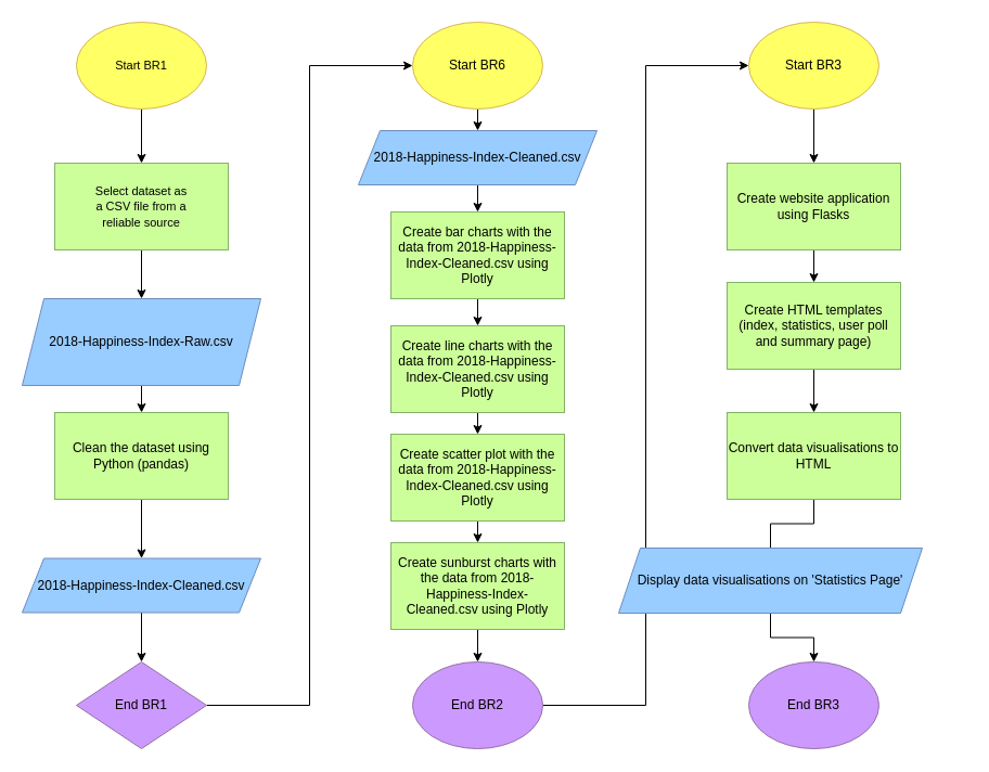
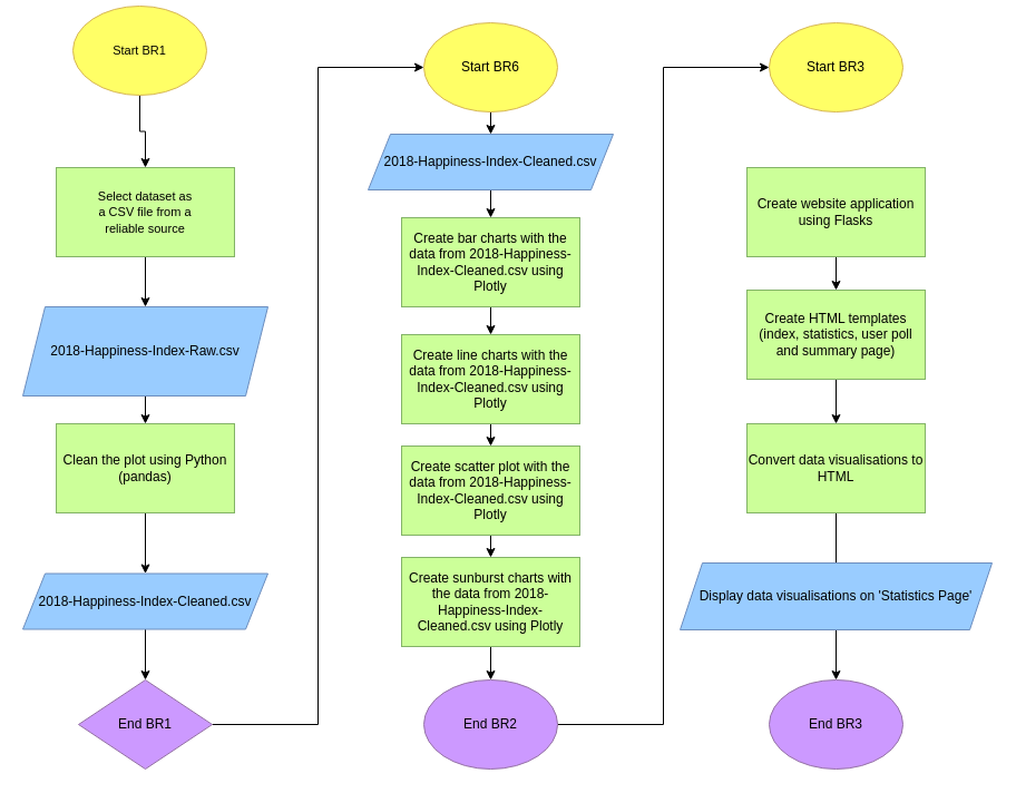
- <mxCell id="3" value="&lt;font style=&quot;font-size: 11px;&quot;&gt;Start BR1&lt;/font&gt;" style="ellipse;whiteSpace=wrap;html=1;fillColor=#FFFF66;strokeColor=#d6b656;" vertex="1" parent="1"><mxGeometry x="70" y="20" width="120" height="80" as="geometry" /></mxCell>
+ <mxCell id="3" value="&lt;font style=&quot;font-size: 11px;&quot;&gt;Start BR1&lt;/font&gt;" style="ellipse;whiteSpace=wrap;html=1;fillColor=#FFFF66;strokeColor=#d6b656;" vertex="1" parent="1"><mxGeometry x="65" y="5" width="120" height="80" as="geometry" /></mxCell>
- <mxCell id="28" style="edgeStyle=orthogonalEdgeStyle;rounded=0;orthogonalLoop=1;jettySize=auto;html=1;exitX=0.5;exitY=1;exitDx=0;exitDy=0;entryX=0.5;entryY=0;entryDx=0;entryDy=0;" edge="1" parent="1" source="29" target="31"><mxGeometry relative="1" as="geometry" /></mxCell>
- <mxCell id="9" value="Clean the dataset using Python (pandas)" style="rounded=0;whiteSpace=wrap;html=1;fillColor=#CCFF99;strokeColor=#82b366;" vertex="1" parent="1"><mxGeometry x="50" y="380" width="160" height="80" as="geometry" /></mxCell>
+ <mxCell id="9" value="Clean the plot using Python (pandas)" style="rounded=0;whiteSpace=wrap;html=1;fillColor=#CCFF99;strokeColor=#82b366;" vertex="1" parent="1"><mxGeometry x="50" y="380" width="160" height="80" as="geometry" /></mxCell>
- <mxCell id="37" value="Display data visualisations on 'Statistics Page'" style="shape=parallelogram;perimeter=parallelogramPerimeter;whiteSpace=wrap;html=1;fixedSize=1;fillColor=#99CCFF;strokeColor=#6c8ebf;" vertex="1" parent="1"><mxGeometry x="570" y="505" width="280" height="60" as="geometry" /></mxCell>
+ <mxCell id="37" value="Display data visualisations on 'Statistics Page'" style="shape=parallelogram;perimeter=parallelogramPerimeter;whiteSpace=wrap;html=1;fixedSize=1;fillColor=#99CCFF;strokeColor=#6c8ebf;" vertex="1" parent="1"><mxGeometry x="610" y="505" width="280" height="60" as="geometry" /></mxCell>
